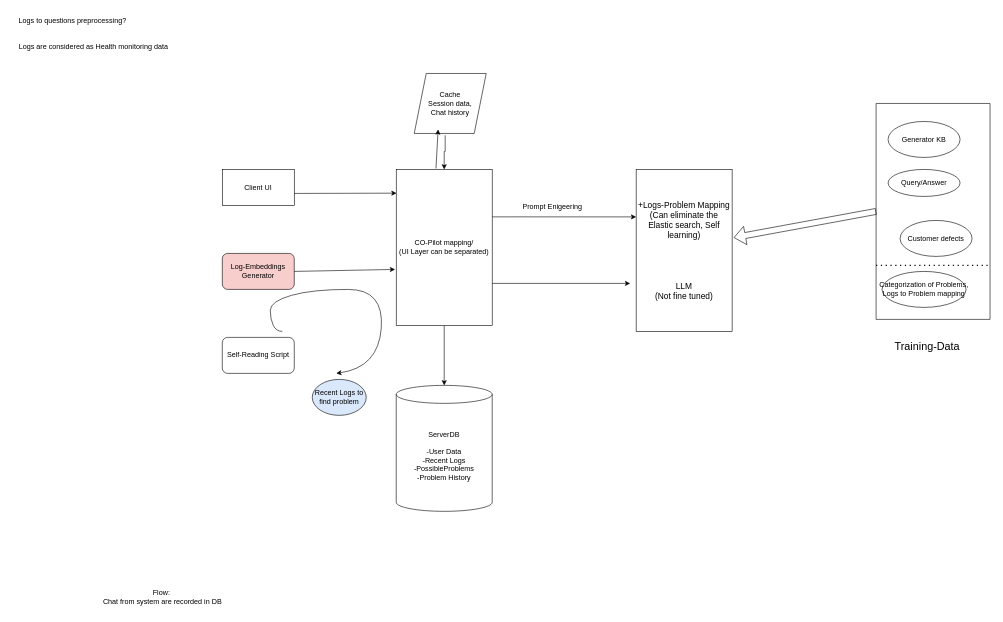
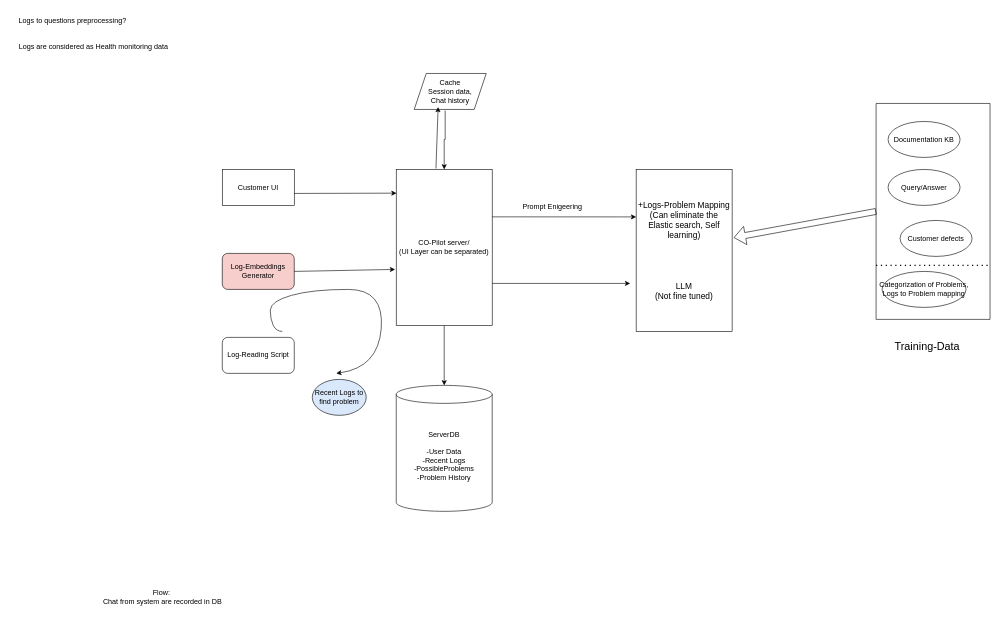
- <mxCell id="8" value="Cache&lt;br&gt;Session data,&lt;br&gt;Chat history" style="shape=parallelogram;perimeter=parallelogramPerimeter;whiteSpace=wrap;html=1;fixedSize=1;" parent="1" vertex="1"><mxGeometry x="690" y="122" width="120" height="100" as="geometry" /></mxCell>
+ <mxCell id="8" value="Cache&lt;br&gt;Session data,&lt;br&gt;Chat history" style="shape=parallelogram;perimeter=parallelogramPerimeter;whiteSpace=wrap;html=1;fixedSize=1;" parent="1" vertex="1"><mxGeometry x="690" y="122" width="120" height="60" as="geometry" /></mxCell>
- <mxCell id="14" value="Generator KB" style="ellipse;whiteSpace=wrap;html=1;" parent="11" vertex="1"><mxGeometry x="20" y="30" width="120" height="60" as="geometry" /></mxCell>
+ <mxCell id="14" value="Documentation KB" style="ellipse;whiteSpace=wrap;html=1;" parent="11" vertex="1"><mxGeometry x="20" y="30" width="120" height="60" as="geometry" /></mxCell>
- <mxCell id="13" value="Query/Answer" style="ellipse;whiteSpace=wrap;html=1;" parent="11" vertex="1"><mxGeometry x="20" y="110" width="120" height="45" as="geometry" /></mxCell>
+ <mxCell id="13" value="Query/Answer" style="ellipse;whiteSpace=wrap;html=1;" parent="11" vertex="1"><mxGeometry x="20" y="110" width="120" height="60" as="geometry" /></mxCell>
- <mxCell id="2" value="Client UI" style="rounded=0;whiteSpace=wrap;html=1;" parent="1" vertex="1"><mxGeometry x="370" y="282" width="120" height="60" as="geometry" /></mxCell>
+ <mxCell id="2" value="Customer UI" style="rounded=0;whiteSpace=wrap;html=1;" parent="1" vertex="1"><mxGeometry x="370" y="282" width="120" height="60" as="geometry" /></mxCell>
- <mxCell id="4" value="CO-Pilot mapping/&lt;br&gt;(UI Layer can be separated)" style="rounded=0;whiteSpace=wrap;html=1;" parent="1" vertex="1"><mxGeometry x="660" y="282" width="160" height="260" as="geometry" /></mxCell>
+ <mxCell id="4" value="CO-Pilot server/&lt;br&gt;(UI Layer can be separated)" style="rounded=0;whiteSpace=wrap;html=1;" parent="1" vertex="1"><mxGeometry x="660" y="282" width="160" height="260" as="geometry" /></mxCell>
- <mxCell id="5" value="Self-Reading Script" style="rounded=1;whiteSpace=wrap;html=1;" parent="1" vertex="1"><mxGeometry x="370" y="562" width="120" height="60" as="geometry" /></mxCell>
+ <mxCell id="5" value="Log-Reading Script" style="rounded=1;whiteSpace=wrap;html=1;" parent="1" vertex="1"><mxGeometry x="370" y="562" width="120" height="60" as="geometry" /></mxCell>
